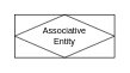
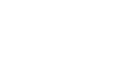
- <mxCell id="2" value="Associative&#10;Entity" style="shape=associativeEntity;whiteSpace=wrap;html=1;align=center;" vertex="1" parent="1"><mxGeometry x="20" y="20" width="140" height="60" as="geometry" /></mxCell>
